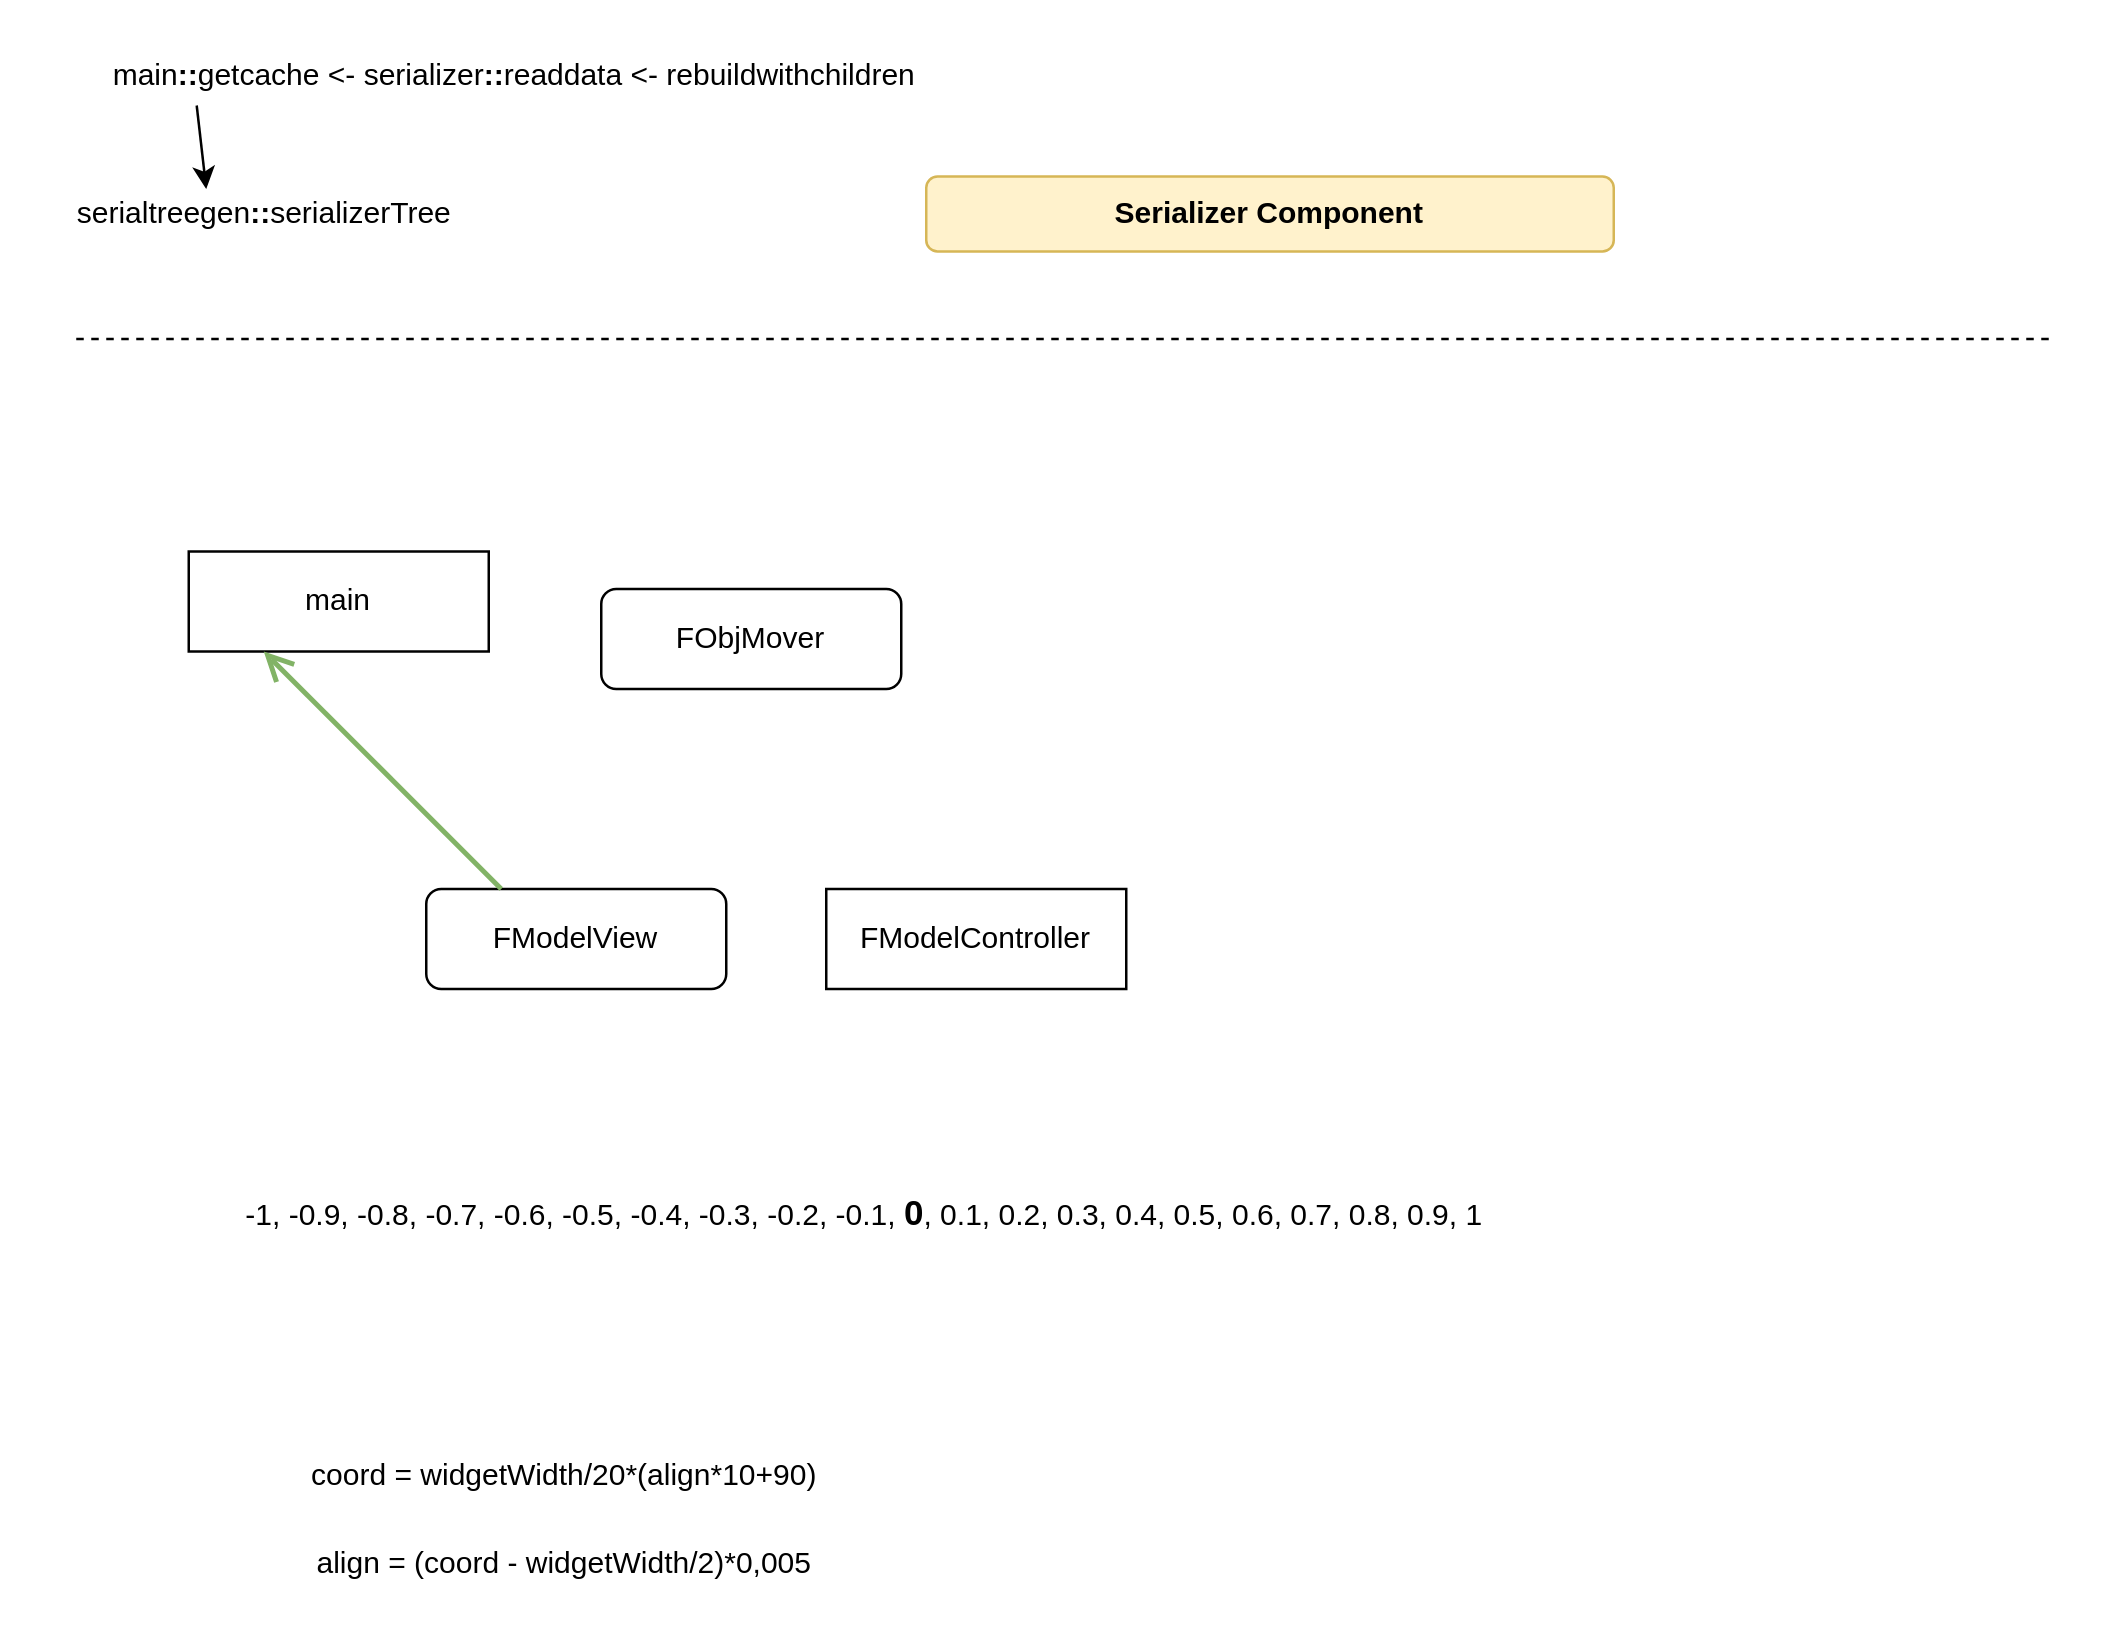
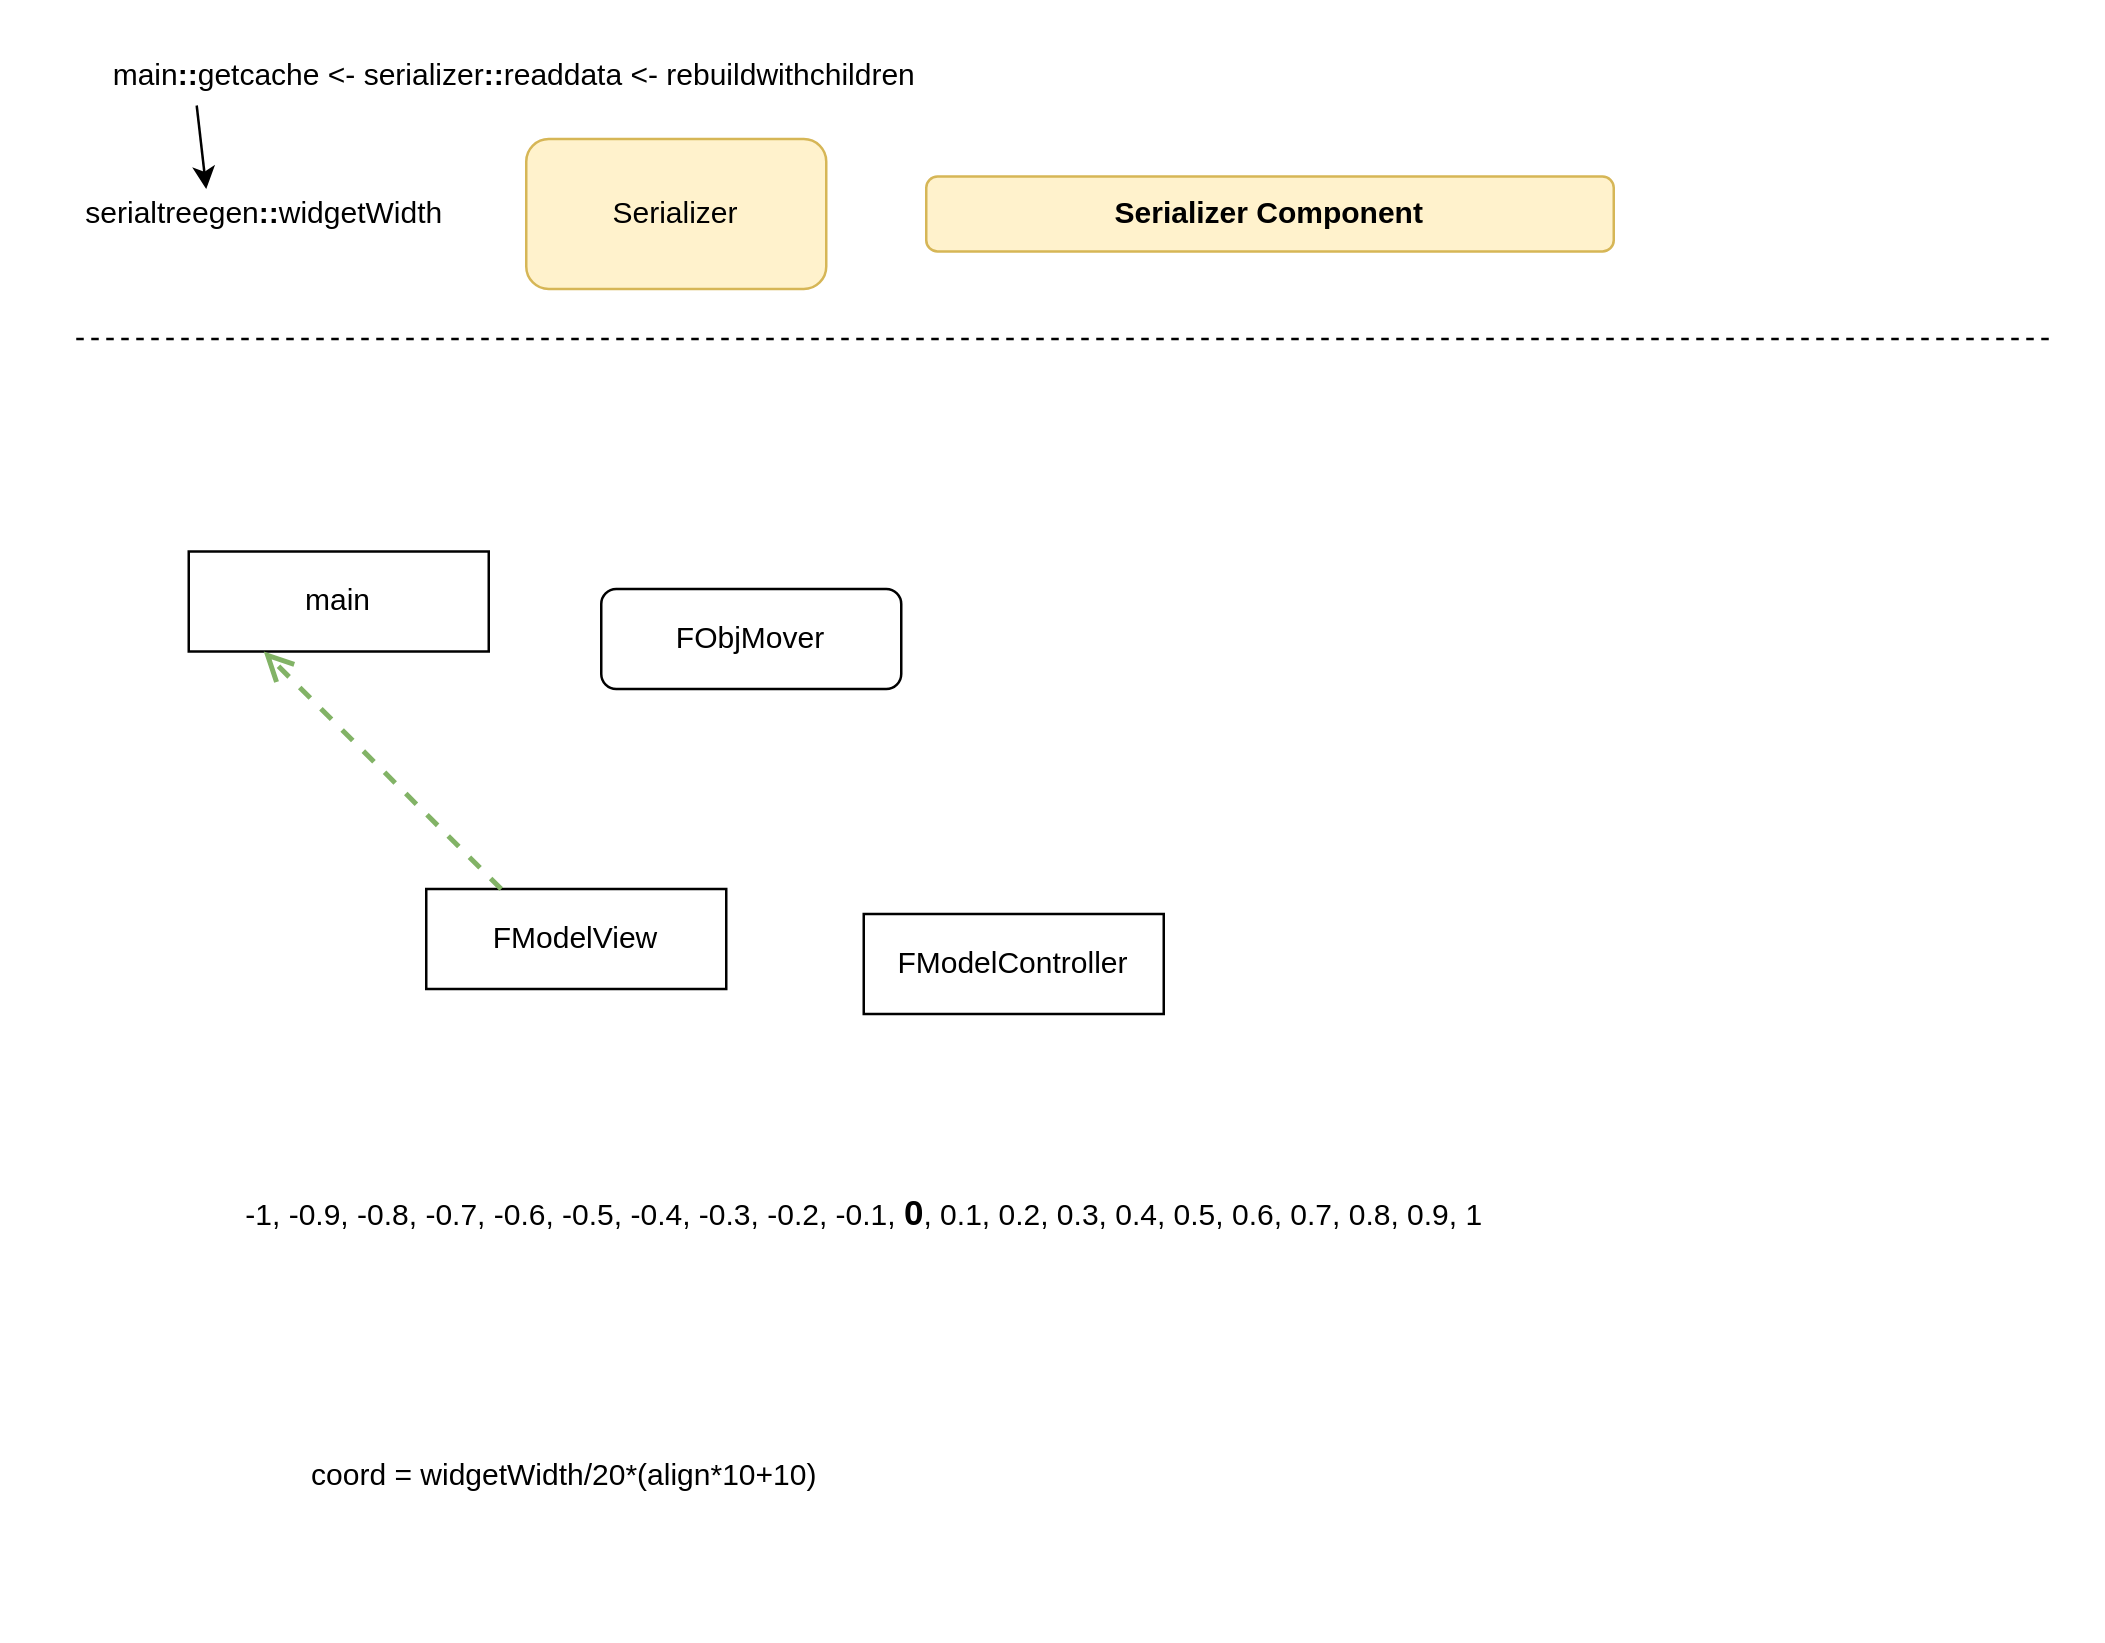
- <mxCell id="4" value="serialtreegen&lt;b&gt;::&lt;/b&gt;serializerTree" style="text;html=1;align=center;verticalAlign=middle;resizable=0;points=[];autosize=1;strokeColor=none;" parent="1" vertex="1"><mxGeometry y="75" width="170" height="20" as="geometry" x="20" /></mxCell>
+ <mxCell id="4" value="serialtreegen&lt;b&gt;::&lt;/b&gt;widgetWidth" style="text;html=1;align=center;verticalAlign=middle;resizable=0;points=[];autosize=1;strokeColor=none;" parent="1" vertex="1"><mxGeometry y="75" width="170" height="20" as="geometry" x="20" /></mxCell>
+ <mxCell id="5" value="Serializer" style="rounded=1;whiteSpace=wrap;html=1;fillColor=#fff2cc;strokeColor=#d6b656;" parent="1" vertex="1"><mxGeometry x="210" y="55" width="120" height="60" as="geometry" /></mxCell>
- <mxCell id="11" value="" style="endArrow=open;startArrow=none;endFill=0;startFill=0;endSize=8;html=1;verticalAlign=bottom;labelBackgroundColor=none;strokeWidth=2;exitX=0.25;exitY=0;exitDx=0;exitDy=0;entryX=0.25;entryY=1;entryDx=0;entryDy=0;fillColor=#d5e8d4;strokeColor=#82b366;dashed=0;" parent="1" source="9" target="8" edge="1"><mxGeometry width="160" relative="1" as="geometry"><mxPoint x="380" y="335" as="sourcePoint" /><mxPoint x="540" y="335" as="targetPoint" /></mxGeometry></mxCell>
+ <mxCell id="11" value="" style="endArrow=open;startArrow=none;endFill=0;startFill=0;endSize=8;html=1;verticalAlign=bottom;labelBackgroundColor=none;strokeWidth=2;exitX=0.25;exitY=0;exitDx=0;exitDy=0;entryX=0.25;entryY=1;entryDx=0;entryDy=0;fillColor=#d5e8d4;strokeColor=#82b366;dashed=1;" parent="1" source="9" target="8" edge="1"><mxGeometry width="160" relative="1" as="geometry"><mxPoint x="380" y="335" as="sourcePoint" /><mxPoint x="540" y="335" as="targetPoint" /></mxGeometry></mxCell>
- <mxCell id="9" value="FModelView" style="whiteSpace=wrap;html=1;rounded=1;" parent="1" vertex="1"><mxGeometry x="170" y="355" width="120" height="40" as="geometry" /></mxCell>
+ <mxCell id="9" value="FModelView" style="rounded=0;whiteSpace=wrap;html=1;" parent="1" vertex="1"><mxGeometry x="170" y="355" width="120" height="40" as="geometry" /></mxCell>
- <mxCell id="12" value="FModelController" style="rounded=0;whiteSpace=wrap;html=1;" parent="1" vertex="1"><mxGeometry x="330" y="355" width="120" height="40" as="geometry" /></mxCell>
+ <mxCell id="12" value="FModelController" style="rounded=0;whiteSpace=wrap;html=1;" parent="1" vertex="1"><mxGeometry x="345" y="365" width="120" height="40" as="geometry" /></mxCell>
- <mxCell id="13" value="coord = widgetWidth/20*(align*10+90)" style="text;html=1;align=center;verticalAlign=middle;resizable=0;points=[];autosize=1;strokeColor=none;" vertex="1" parent="1"><mxGeometry x="115" y="580" width="220" height="20" as="geometry" /></mxCell>
+ <mxCell id="13" value="coord = widgetWidth/20*(align*10+10)" style="text;html=1;align=center;verticalAlign=middle;resizable=0;points=[];autosize=1;strokeColor=none;" vertex="1" parent="1"><mxGeometry x="115" y="580" width="220" height="20" as="geometry" /></mxCell>
- <mxCell id="14" value="align = (coord - widgetWidth/2)*0,005" style="text;html=1;align=center;verticalAlign=middle;resizable=0;points=[];autosize=1;strokeColor=none;" vertex="1" parent="1"><mxGeometry x="120" y="615" width="210" height="20" as="geometry" /></mxCell>
